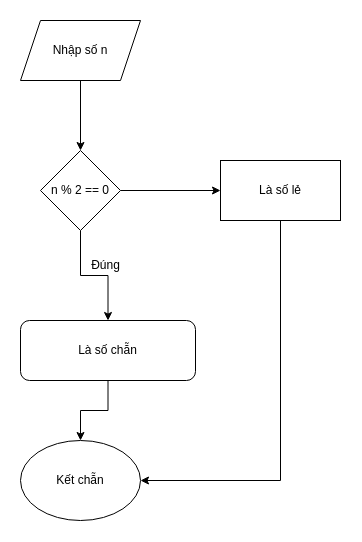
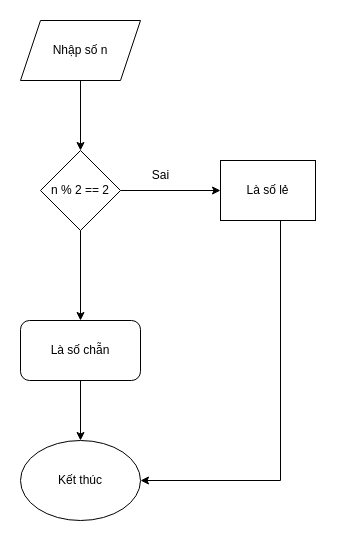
+ <mxCell id="13" value="Sai" style="text;html=1;align=center;verticalAlign=middle;resizable=0;points=[];autosize=1;strokeColor=none;fillColor=none;" vertex="1" parent="1"><mxGeometry x="140" y="160" width="40" height="30" as="geometry" /></mxCell>
- <mxCell id="7" value="n % 2 == 0" style="rhombus;whiteSpace=wrap;html=1;" vertex="1" parent="1"><mxGeometry x="40" y="150" width="80" height="80" as="geometry" /></mxCell>
+ <mxCell id="7" value="n % 2 == 2" style="rhombus;whiteSpace=wrap;html=1;" vertex="1" parent="1"><mxGeometry x="40" y="150" width="80" height="80" as="geometry" /></mxCell>
- <mxCell id="12" value="Là số lẻ" style="whiteSpace=wrap;html=1;" vertex="1" parent="1"><mxGeometry x="220" y="160" width="120" height="60" as="geometry" /></mxCell>
+ <mxCell id="12" value="Là số lẻ" style="whiteSpace=wrap;html=1;" vertex="1" parent="1"><mxGeometry x="220" y="160" width="95" height="60" as="geometry" /></mxCell>
- <mxCell id="10" value="Đúng" style="text;html=1;align=center;verticalAlign=middle;resizable=0;points=[];autosize=1;strokeColor=none;fillColor=none;" vertex="1" parent="1"><mxGeometry x="80" y="250" width="50" height="30" as="geometry" /></mxCell>
- <mxCell id="9" value="Là số chẵn" style="rounded=1;whiteSpace=wrap;html=1;" vertex="1" parent="1"><mxGeometry x="20" y="320" width="175" height="60" as="geometry" /></mxCell>
+ <mxCell id="9" value="Là số chẵn" style="rounded=1;whiteSpace=wrap;html=1;" vertex="1" parent="1"><mxGeometry x="20" y="320" width="120" height="60" as="geometry" /></mxCell>
- <mxCell id="2" value="Kết chẵn" style="ellipse;whiteSpace=wrap;html=1;" vertex="1" parent="1"><mxGeometry x="20" y="440" width="120" height="80" as="geometry" /></mxCell>
+ <mxCell id="2" value="Kết thúc" style="ellipse;whiteSpace=wrap;html=1;" vertex="1" parent="1"><mxGeometry x="20" y="440" width="120" height="80" as="geometry" /></mxCell>
